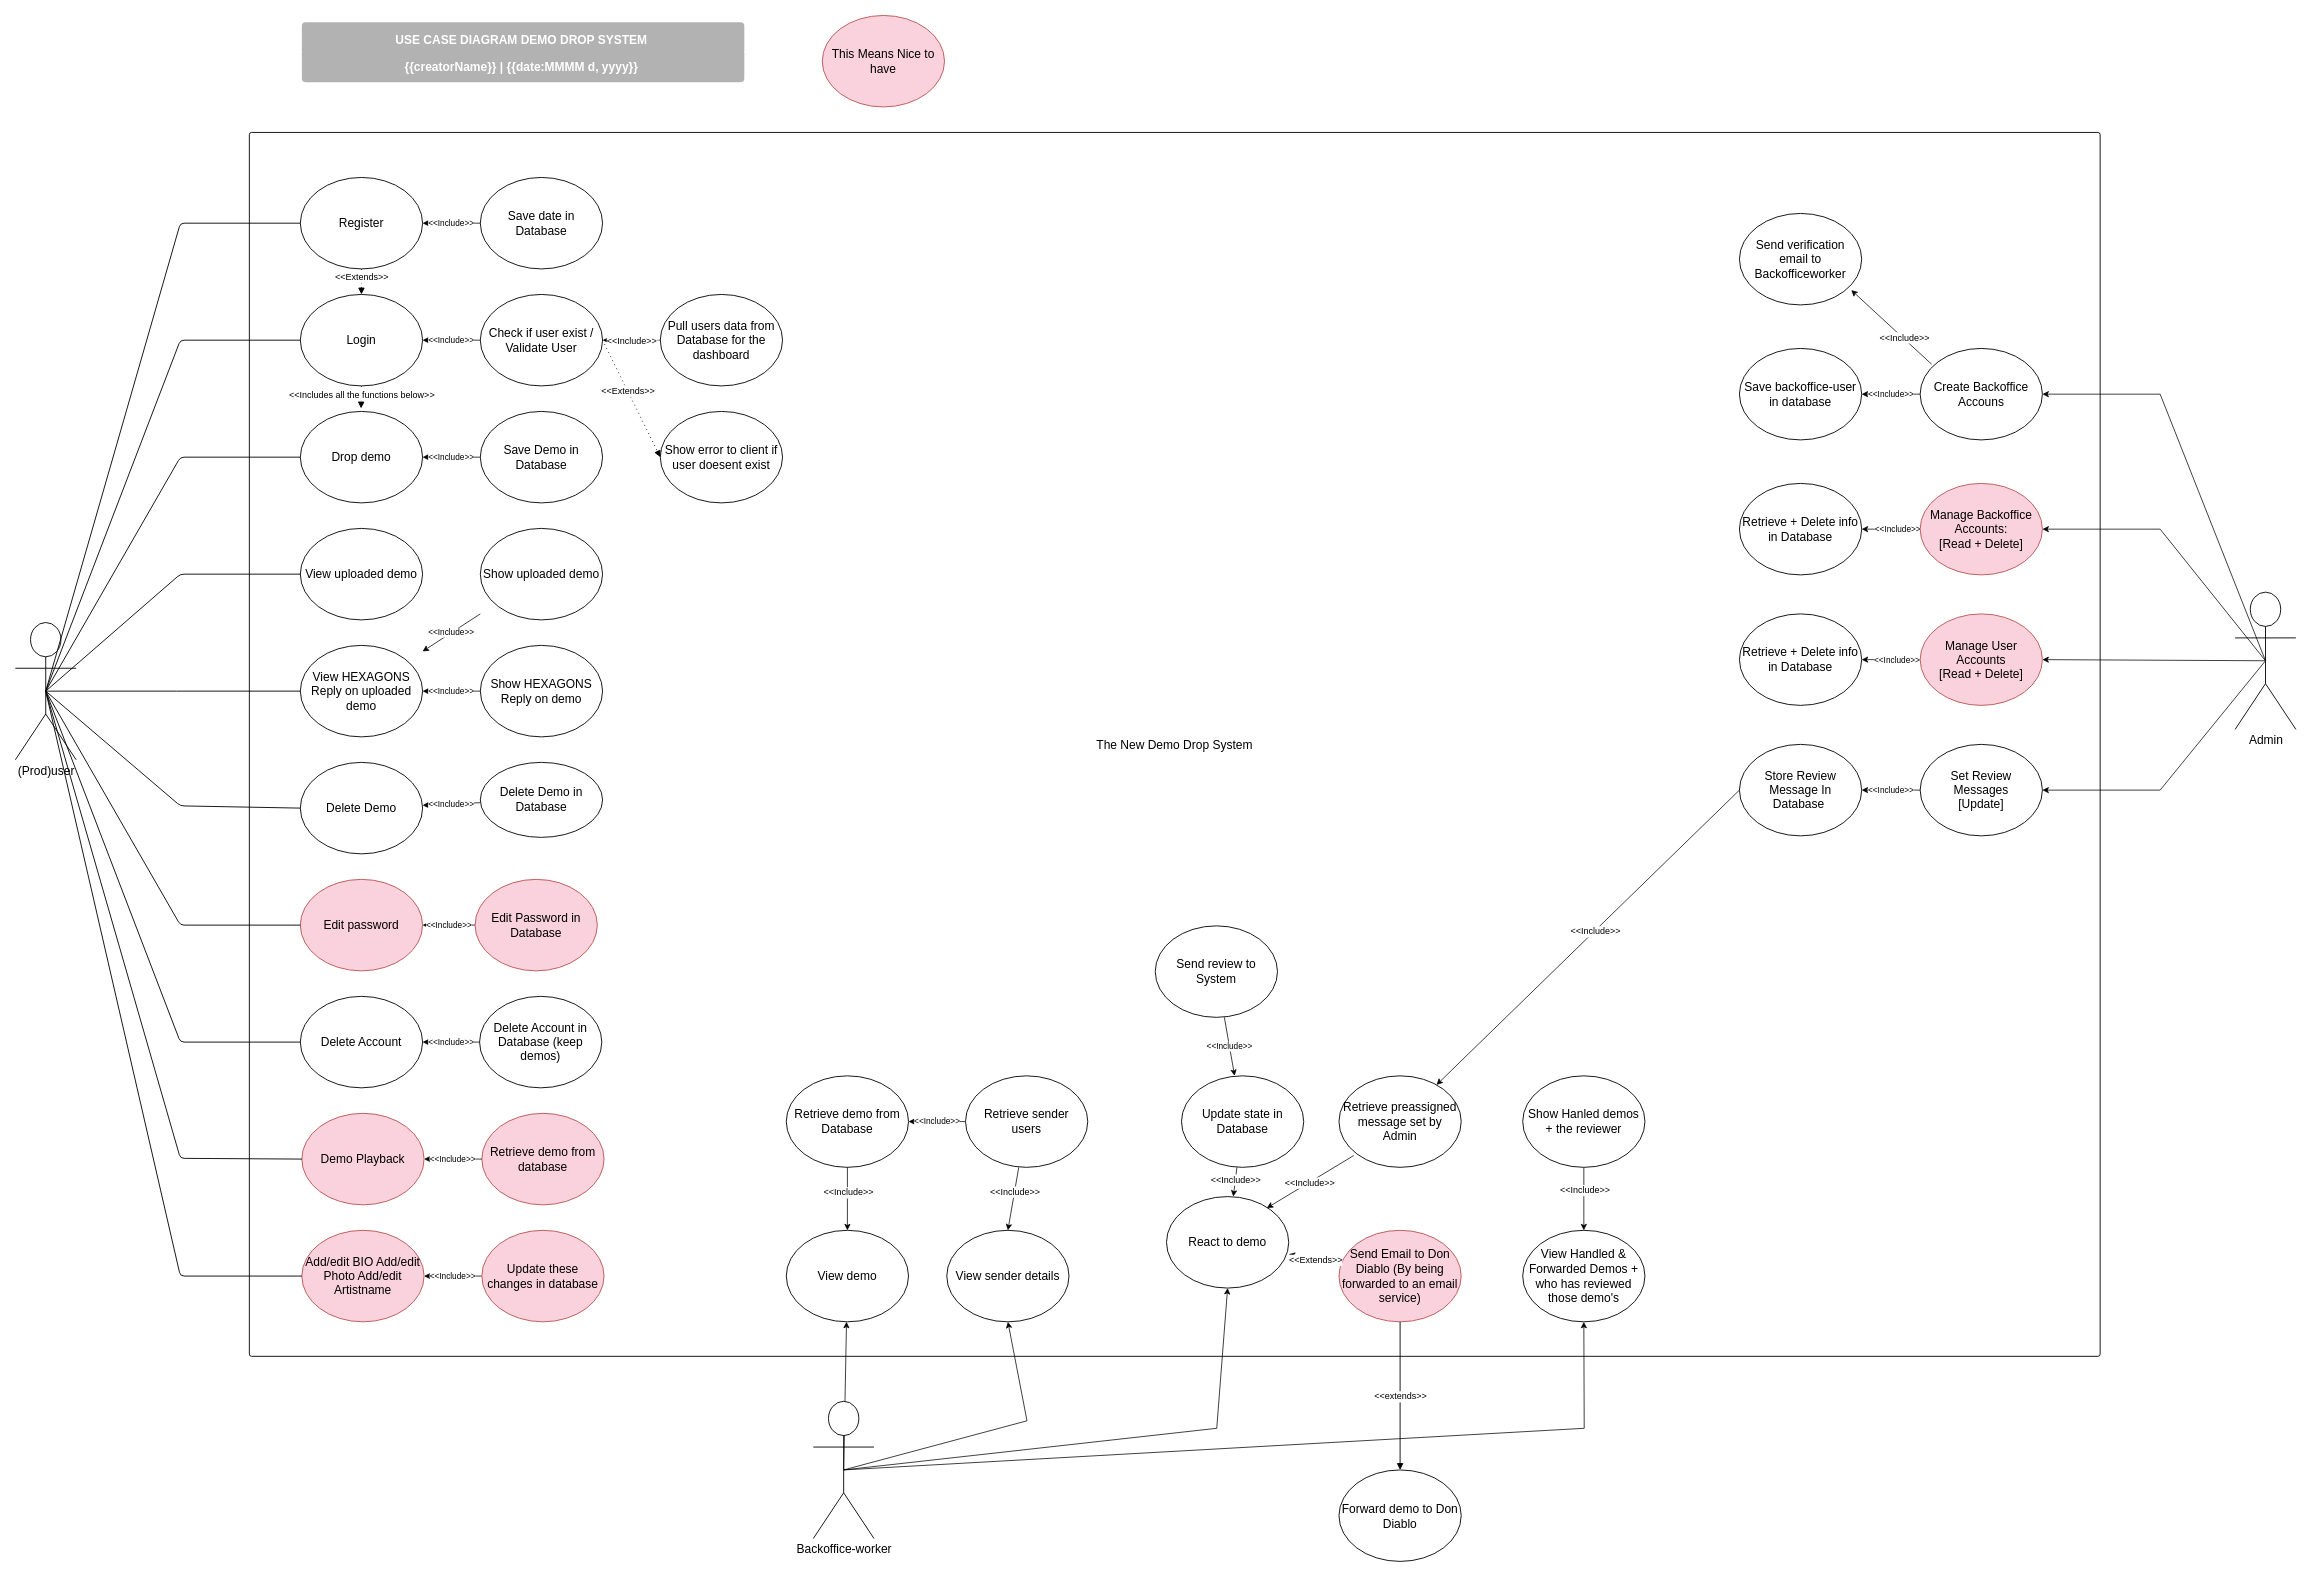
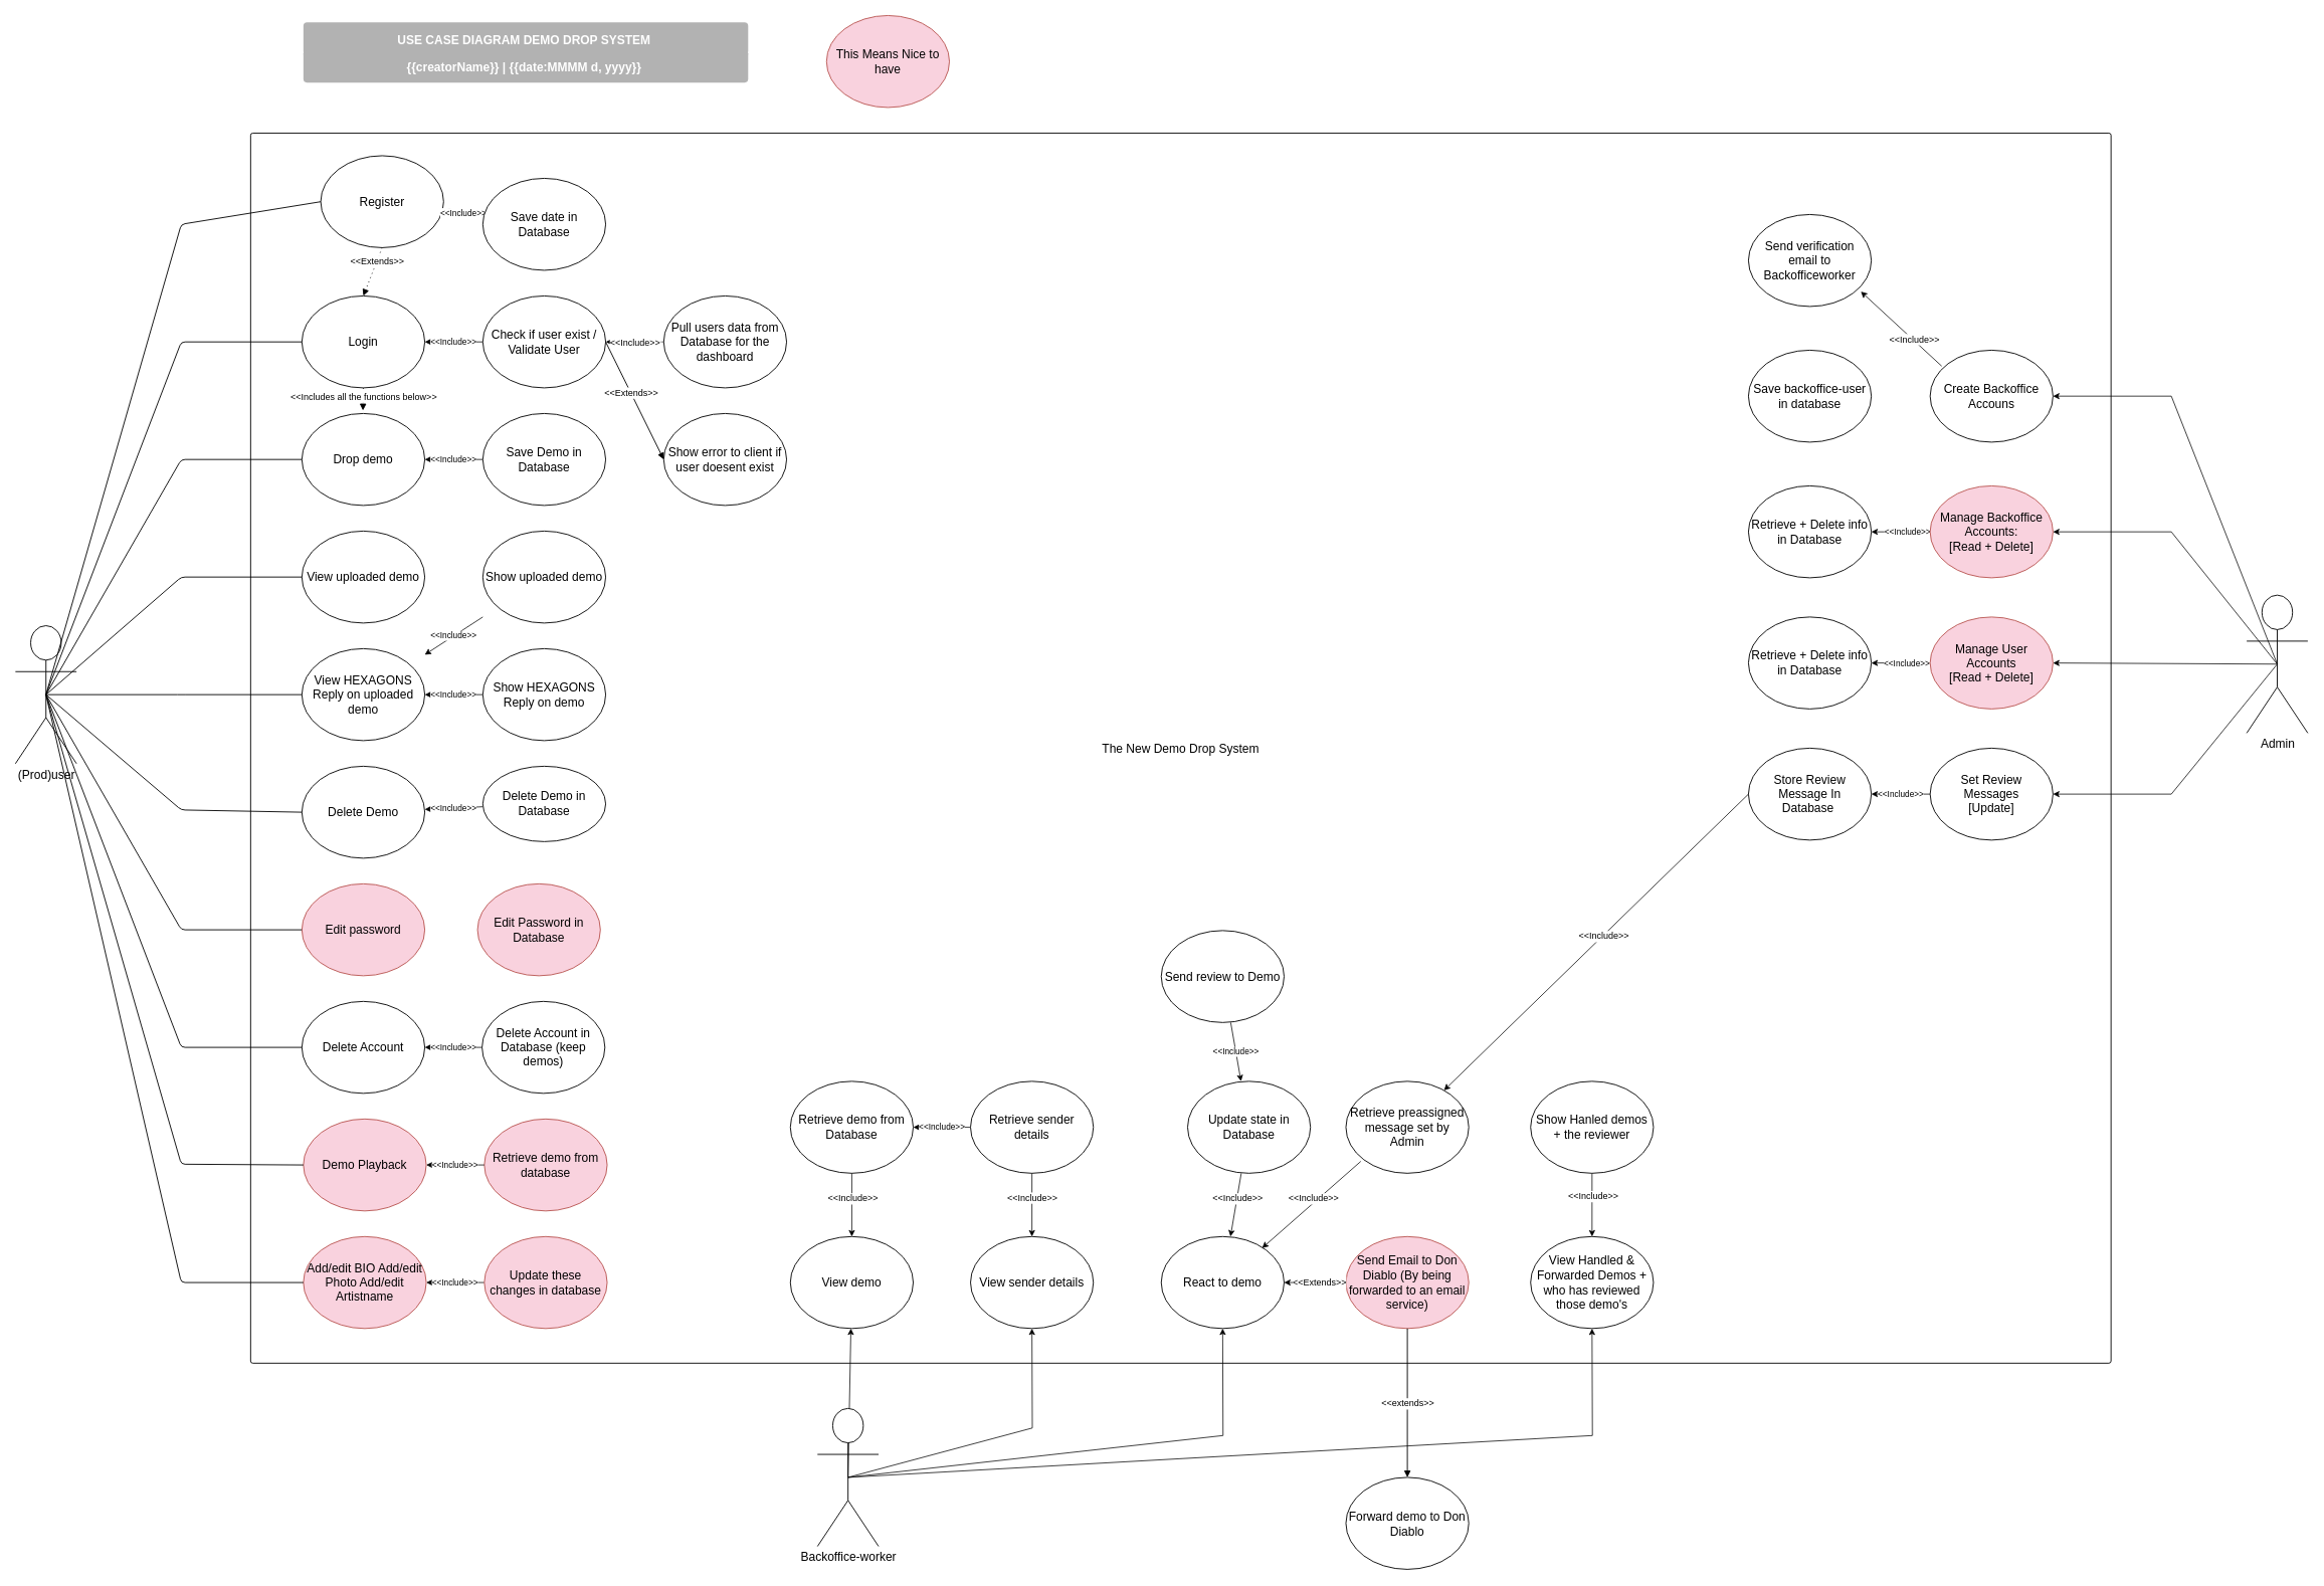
- <mxCell id="39" value="Register" style="html=1;whiteSpace=wrap;shape=ellipse;fontSize=16;spacing=5;strokeOpacity=100;rounded=1;absoluteArcSize=1;arcSize=6;strokeWidth=1.2;" vertex="1" parent="1"><mxGeometry x="400" y="236" width="163" height="122" as="geometry" /></mxCell>
+ <mxCell id="39" value="Register" style="html=1;whiteSpace=wrap;shape=ellipse;fontSize=16;spacing=5;strokeOpacity=100;rounded=1;absoluteArcSize=1;arcSize=6;strokeWidth=1.2;" vertex="1" parent="1"><mxGeometry x="425" y="206" width="163" height="122" as="geometry" /></mxCell>
- <mxCell id="29" value="&amp;lt;&amp;lt;Include&amp;gt;&amp;gt;" style="edgeStyle=none;rounded=0;orthogonalLoop=1;jettySize=auto;html=1;entryX=1;entryY=0.5;entryDx=0;entryDy=0;" edge="1" parent="5" source="32" target="36"><mxGeometry relative="1" as="geometry" /></mxCell>
- <mxCell id="72" value="" style="html=1;jettySize=18;fontSize=11;dashed=1;dashPattern=1 4;strokeWidth=1.2;rounded=1;arcSize=10;startArrow=none;endArrow=block;endFill=1;exitX=1.004;exitY=0.5;exitPerimeter=1;entryX=-0.004;entryY=0.5;entryPerimeter=1;" edge="1" parent="1" source="68" target="71"><mxGeometry width="100" height="100" relative="1" as="geometry" /></mxCell>
+ <mxCell id="72" value="" style="html=1;jettySize=18;fontSize=11;dashed=0;dashPattern=1 4;strokeWidth=1.2;rounded=1;arcSize=10;startArrow=none;endArrow=block;endFill=1;exitX=1.004;exitY=0.5;exitPerimeter=1;entryX=-0.004;entryY=0.5;entryPerimeter=1;" edge="1" parent="1" source="68" target="71"><mxGeometry width="100" height="100" relative="1" as="geometry" /></mxCell>
- <mxCell id="88" value="&amp;lt;&amp;lt;Include&amp;gt;&amp;gt;" style="edgeStyle=none;rounded=0;orthogonalLoop=1;jettySize=auto;html=1;" edge="1" parent="1" source="89" target="48"><mxGeometry relative="1" as="geometry" /></mxCell>
- <mxCell id="16" value="Send review to System" style="html=1;whiteSpace=wrap;shape=ellipse;fontSize=16;spacing=5;strokeOpacity=100;fillOpacity=100;rounded=1;absoluteArcSize=1;arcSize=6;fillColor=#ffffff;strokeWidth=1.2;" vertex="1" parent="5"><mxGeometry x="1208" y="1058" width="163" height="122" as="geometry" /></mxCell>
+ <mxCell id="16" value="Send review to Demo" style="html=1;whiteSpace=wrap;shape=ellipse;fontSize=16;spacing=5;strokeOpacity=100;fillOpacity=100;rounded=1;absoluteArcSize=1;arcSize=6;fillColor=#ffffff;strokeWidth=1.2;" vertex="1" parent="5"><mxGeometry x="1208" y="1058" width="163" height="122" as="geometry" /></mxCell>
- <mxCell id="13" value="Retrieve sender users" style="html=1;whiteSpace=wrap;shape=ellipse;fontSize=16;spacing=5;strokeOpacity=100;fillOpacity=100;rounded=1;absoluteArcSize=1;arcSize=6;fillColor=#ffffff;strokeWidth=1.2;" vertex="1" parent="5"><mxGeometry x="955" y="1258" width="163" height="122" as="geometry" /></mxCell>
+ <mxCell id="13" value="Retrieve sender details" style="html=1;whiteSpace=wrap;shape=ellipse;fontSize=16;spacing=5;strokeOpacity=100;fillOpacity=100;rounded=1;absoluteArcSize=1;arcSize=6;fillColor=#ffffff;strokeWidth=1.2;" vertex="1" parent="5"><mxGeometry x="955" y="1258" width="163" height="122" as="geometry" /></mxCell>
- <mxCell id="96" value="React to demo" style="html=1;whiteSpace=wrap;shape=ellipse;fontSize=16;spacing=5;strokeOpacity=100;fillOpacity=100;rounded=1;absoluteArcSize=1;arcSize=6;fillColor=#ffffff;strokeWidth=1.2;" vertex="1" parent="1"><mxGeometry x="1555" y="1595" width="163" height="122" as="geometry" /></mxCell>
+ <mxCell id="96" value="React to demo" style="html=1;whiteSpace=wrap;shape=ellipse;fontSize=16;spacing=5;strokeOpacity=100;fillOpacity=100;rounded=1;absoluteArcSize=1;arcSize=6;fillColor=#ffffff;strokeWidth=1.2;" vertex="1" parent="1"><mxGeometry x="1540" y="1640" width="163" height="122" as="geometry" /></mxCell>
- <mxCell id="95" value="View sender details" style="html=1;whiteSpace=wrap;shape=ellipse;fontSize=16;spacing=5;strokeOpacity=100;fillOpacity=100;rounded=1;absoluteArcSize=1;arcSize=6;fillColor=#ffffff;strokeWidth=1.2;" vertex="1" parent="1"><mxGeometry x="1262" y="1640" width="163" height="122" as="geometry" /></mxCell>
+ <mxCell id="95" value="View sender details" style="html=1;whiteSpace=wrap;shape=ellipse;fontSize=16;spacing=5;strokeOpacity=100;fillOpacity=100;rounded=1;absoluteArcSize=1;arcSize=6;fillColor=#ffffff;strokeWidth=1.2;" vertex="1" parent="1"><mxGeometry x="1287" y="1640" width="163" height="122" as="geometry" /></mxCell>
